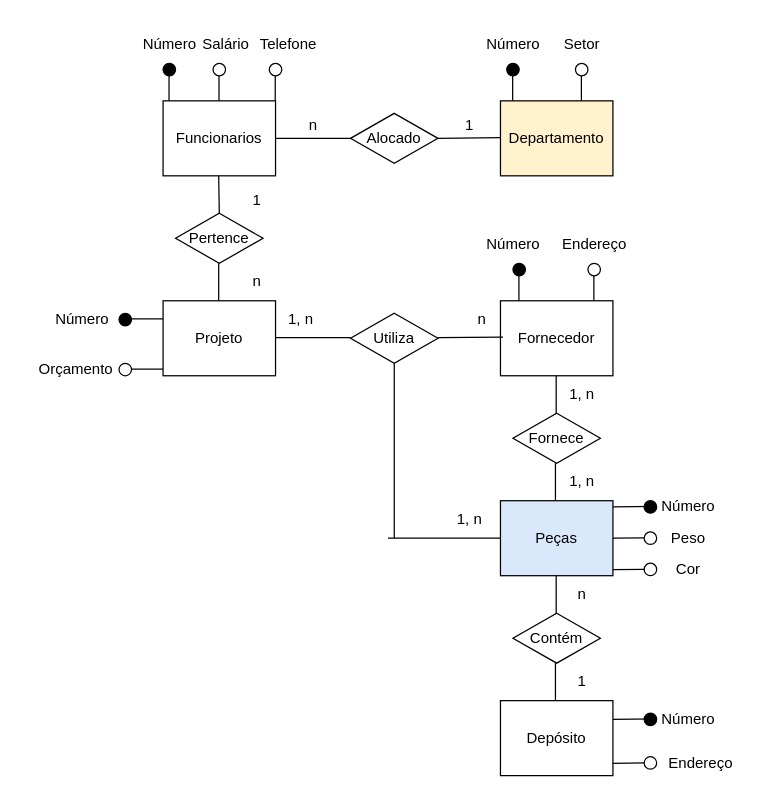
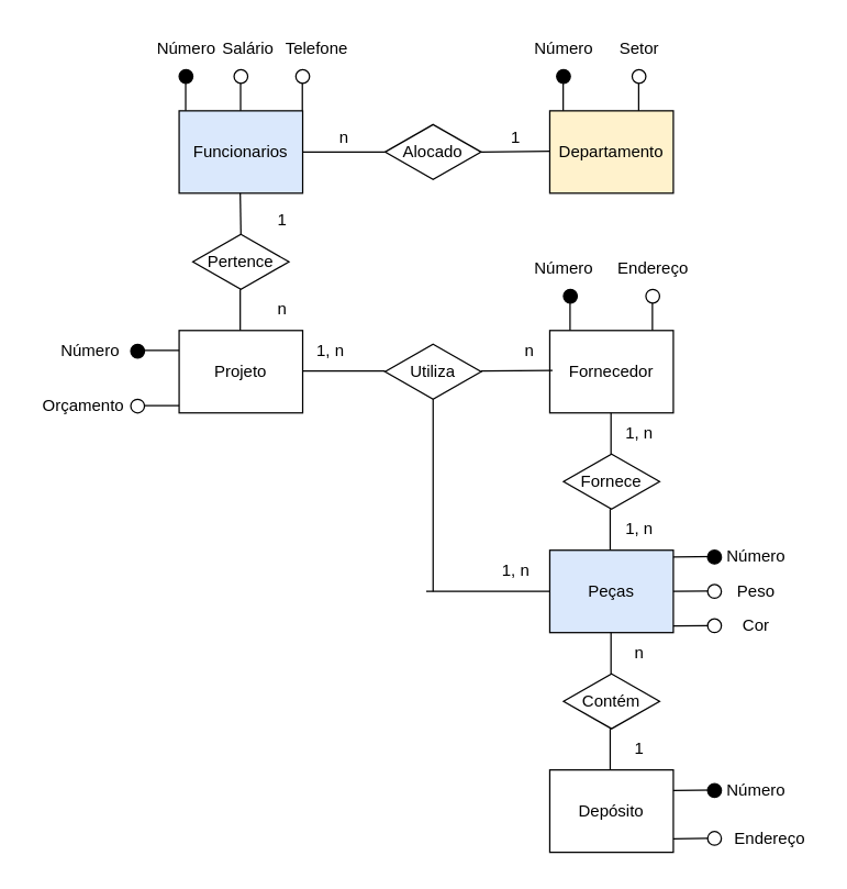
- <mxCell id="6" value="Funcionarios" style="rounded=0;whiteSpace=wrap;html=1;" parent="1" vertex="1"><mxGeometry x="130" y="80" width="90" height="60" as="geometry" /></mxCell>
+ <mxCell id="6" value="Funcionarios" style="rounded=0;whiteSpace=wrap;html=1;fillColor=#dae8fc;" parent="1" vertex="1"><mxGeometry x="130" y="80" width="90" height="60" as="geometry" /></mxCell>
